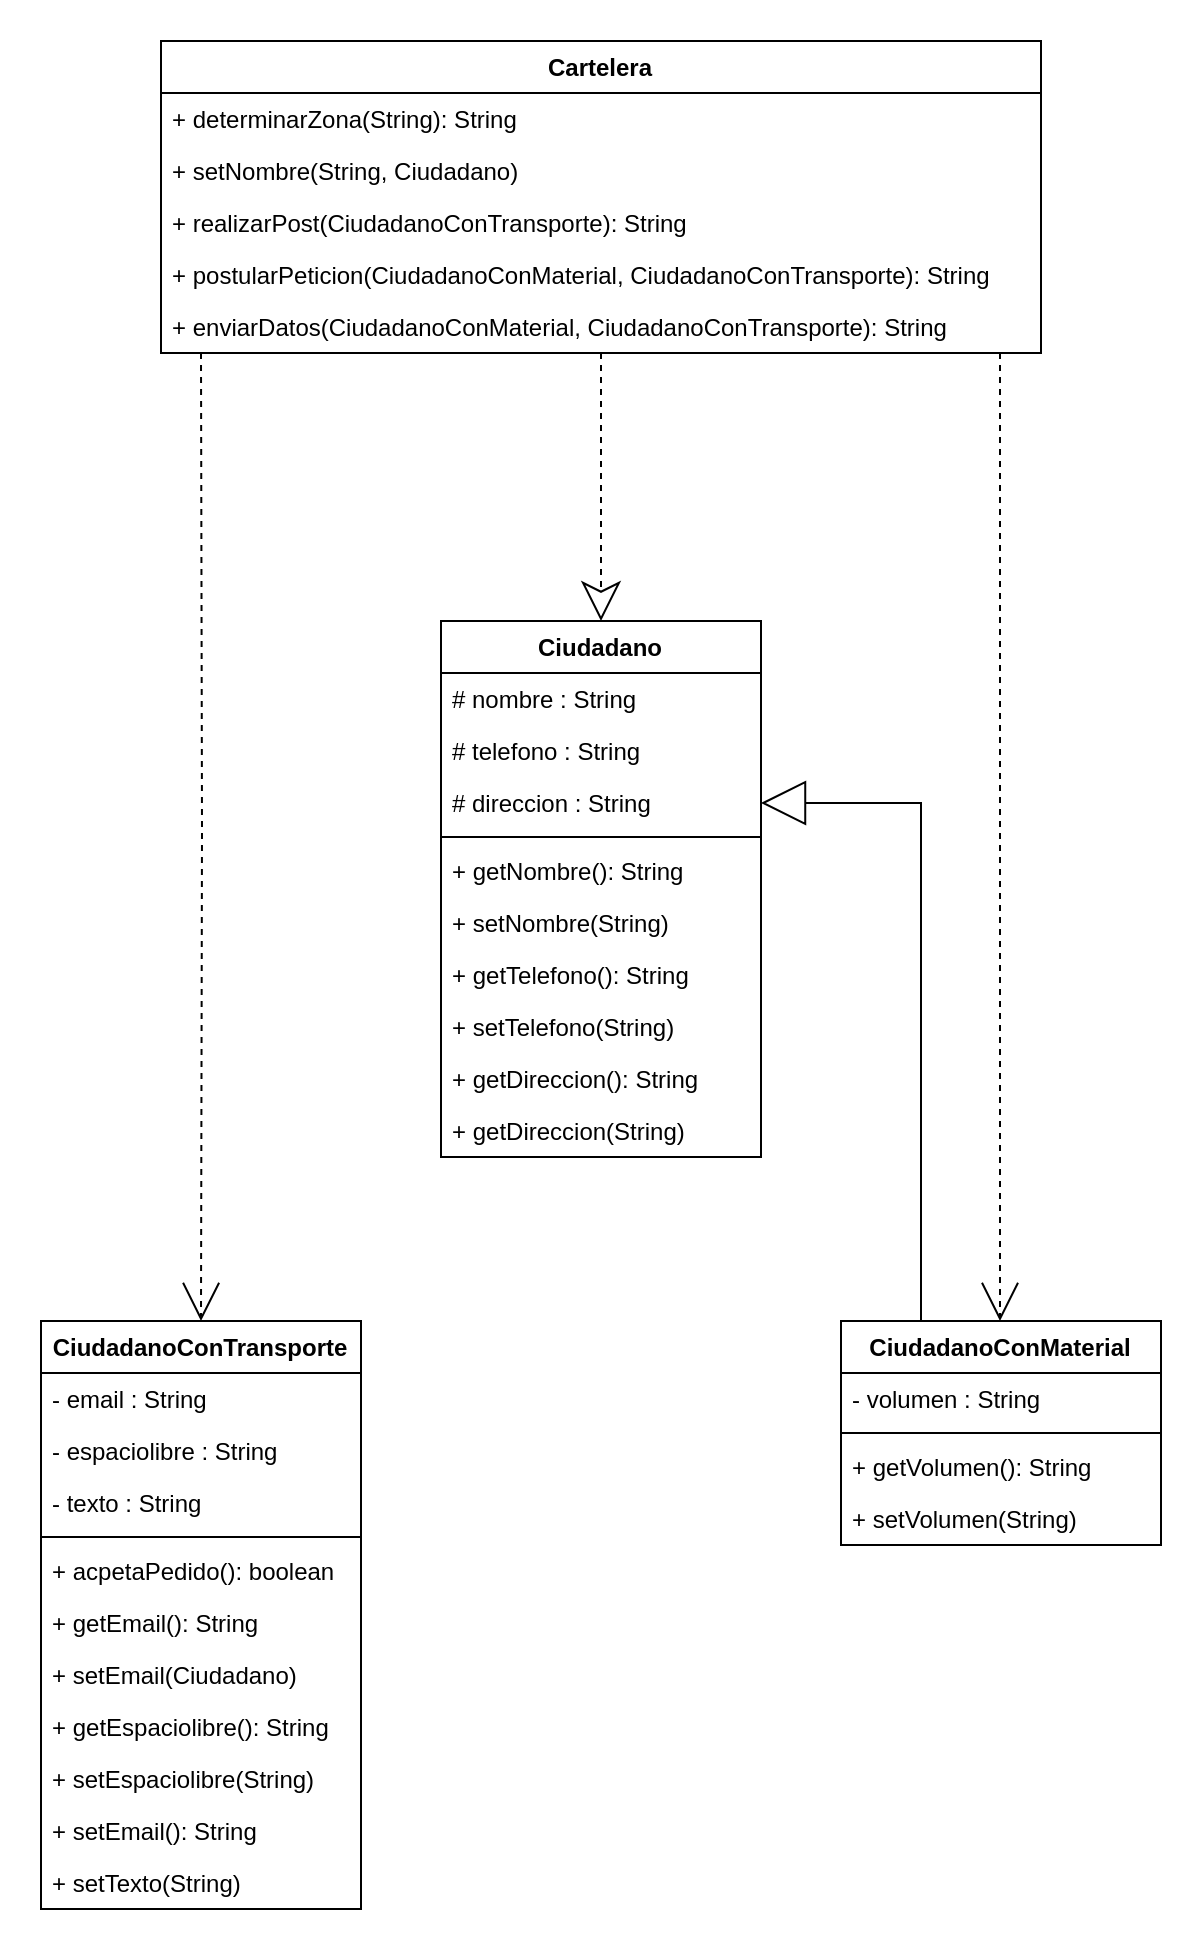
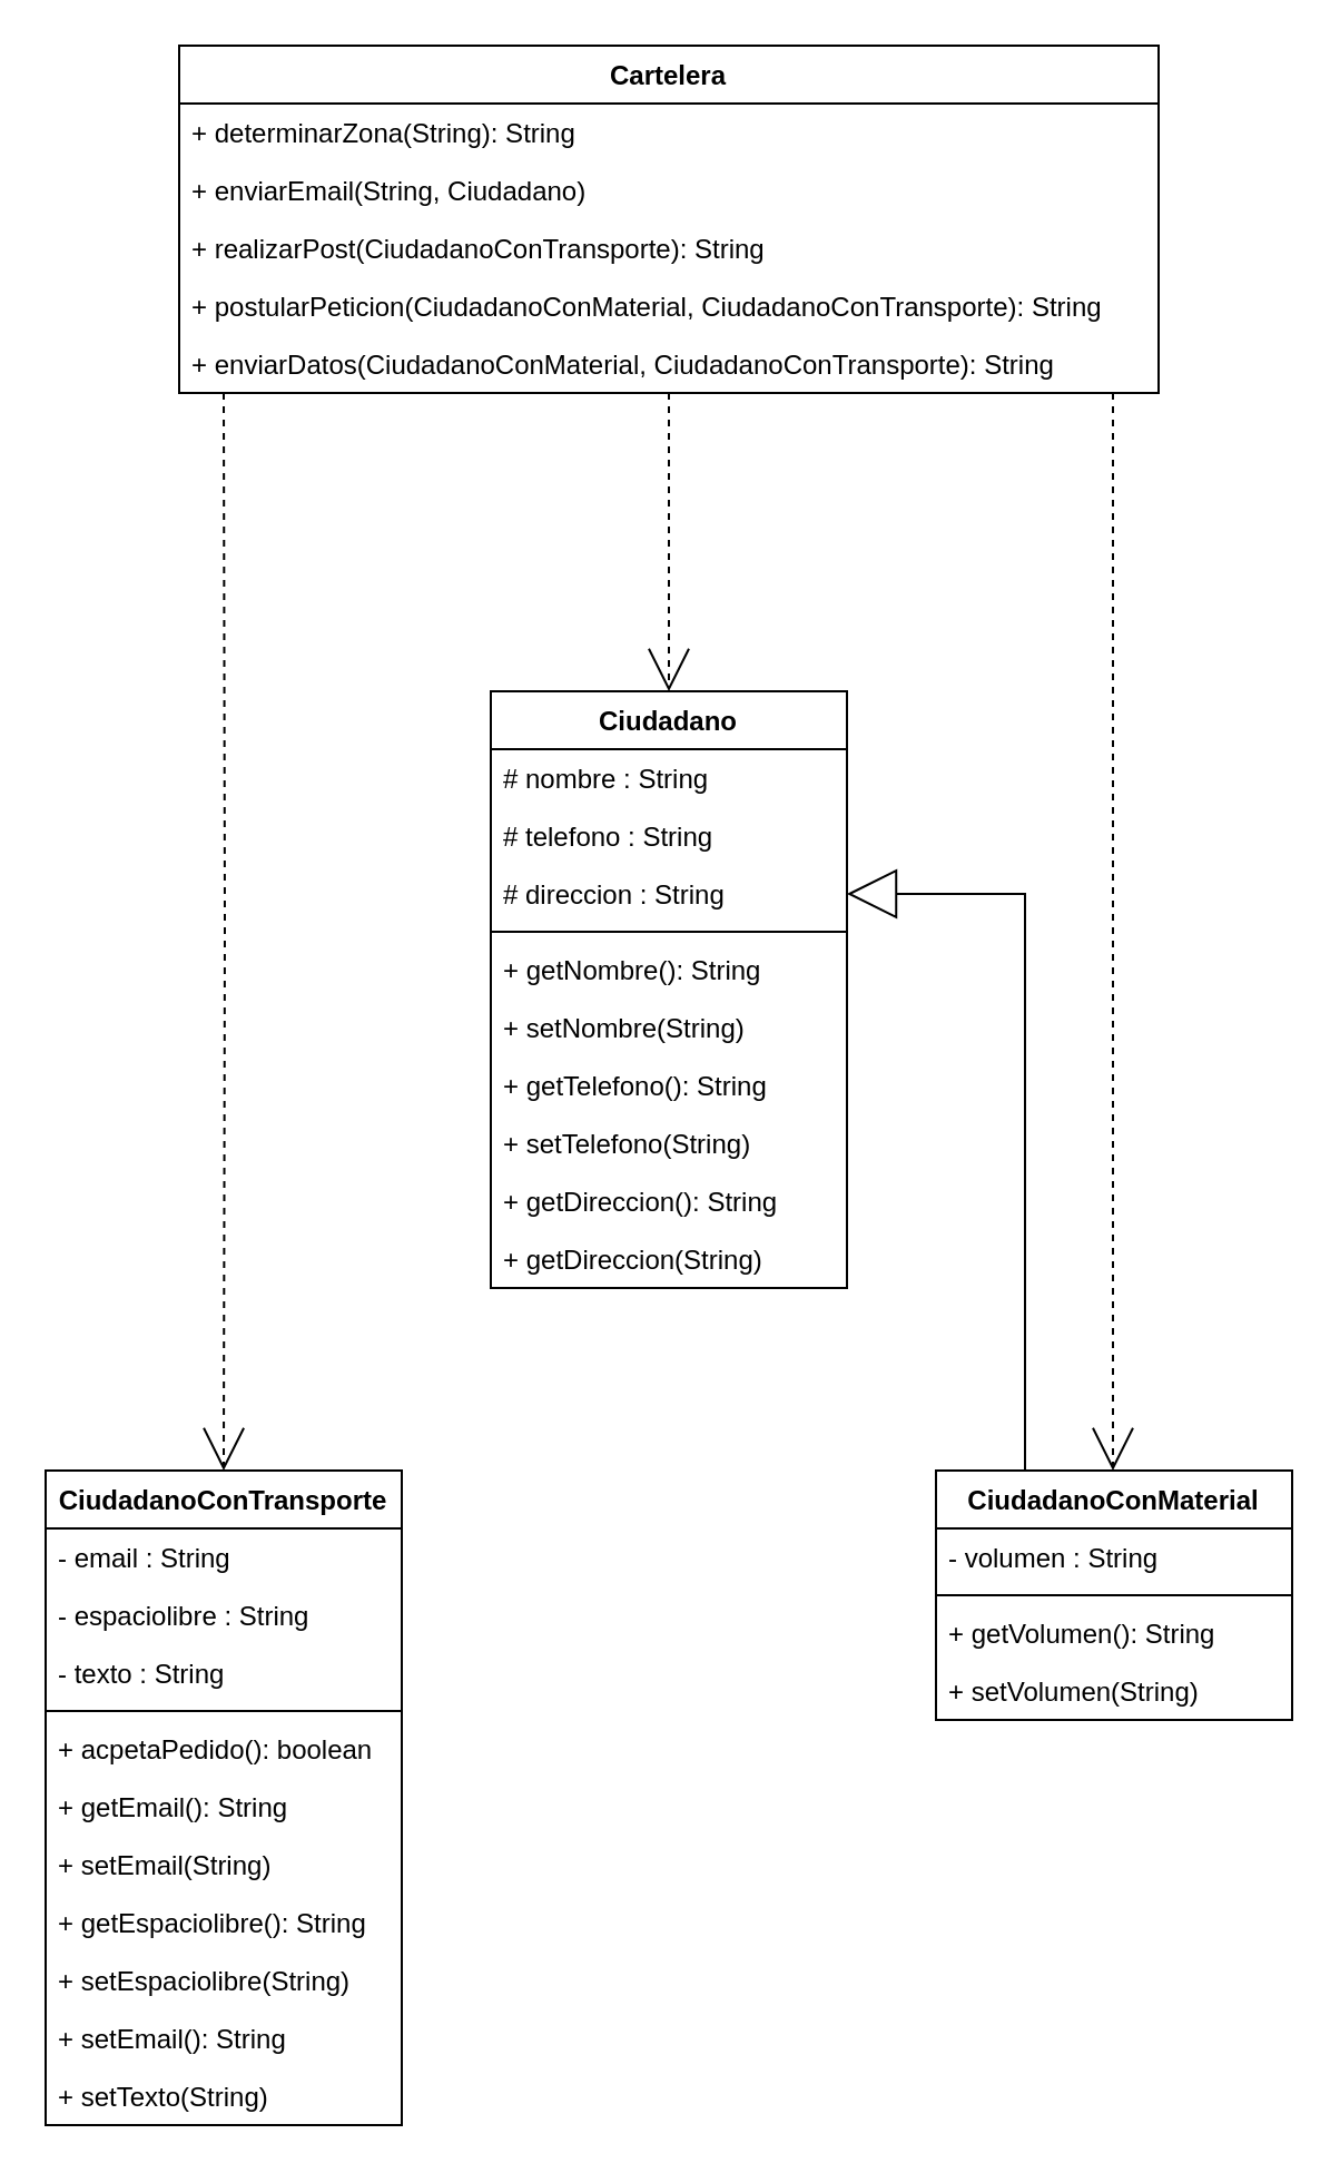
- <mxCell id="34" value="+ setNombre(String, Ciudadano)" style="text;strokeColor=none;fillColor=none;align=left;verticalAlign=top;spacingLeft=4;spacingRight=4;overflow=hidden;rotatable=0;points=[[0,0.5],[1,0.5]];portConstraint=eastwest;" parent="32" vertex="1"><mxGeometry y="52" width="440" height="26" as="geometry" /></mxCell>
+ <mxCell id="34" value="+ enviarEmail(String, Ciudadano)" style="text;strokeColor=none;fillColor=none;align=left;verticalAlign=top;spacingLeft=4;spacingRight=4;overflow=hidden;rotatable=0;points=[[0,0.5],[1,0.5]];portConstraint=eastwest;" parent="32" vertex="1"><mxGeometry y="52" width="440" height="26" as="geometry" /></mxCell>
- <mxCell id="31" style="edgeStyle=orthogonalEdgeStyle;rounded=0;orthogonalLoop=1;jettySize=auto;html=1;entryX=0.5;entryY=0;entryDx=0;entryDy=0;endArrow=classic;endFill=0;endSize=17;strokeWidth=1;dashed=1;" parent="1" source="32" target="19" edge="1"><mxGeometry relative="1" as="geometry" /></mxCell>
+ <mxCell id="31" style="edgeStyle=orthogonalEdgeStyle;rounded=0;orthogonalLoop=1;jettySize=auto;html=1;entryX=0.5;entryY=0;entryDx=0;entryDy=0;endArrow=open;endFill=0;endSize=17;strokeWidth=1;dashed=1;" parent="1" source="32" target="19" edge="1"><mxGeometry relative="1" as="geometry" /></mxCell>
- <mxCell id="9" value="+ setEmail(Ciudadano)" style="text;strokeColor=none;fillColor=none;align=left;verticalAlign=top;spacingLeft=4;spacingRight=4;overflow=hidden;rotatable=0;points=[[0,0.5],[1,0.5]];portConstraint=eastwest;" parent="2" vertex="1"><mxGeometry y="164" width="160" height="26" as="geometry" /></mxCell>
+ <mxCell id="9" value="+ setEmail(String)" style="text;strokeColor=none;fillColor=none;align=left;verticalAlign=top;spacingLeft=4;spacingRight=4;overflow=hidden;rotatable=0;points=[[0,0.5],[1,0.5]];portConstraint=eastwest;" parent="2" vertex="1"><mxGeometry y="164" width="160" height="26" as="geometry" /></mxCell>
